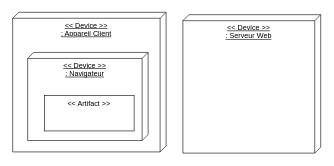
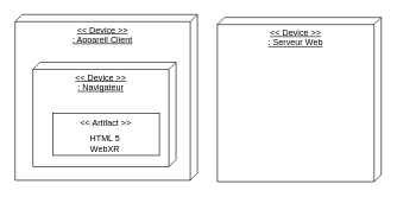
+ <mxCell id="5" value="&lt;span style=&quot;font-weight: 400;&quot;&gt;HTML 5&lt;/span&gt;&lt;div&gt;&lt;span style=&quot;font-weight: 400;&quot;&gt;WebXR&lt;/span&gt;&lt;/div&gt;" style="text;align=center;fontStyle=1;verticalAlign=middle;spacingLeft=3;spacingRight=3;strokeColor=none;rotatable=0;points=[[0,0.5],[1,0.5]];portConstraint=eastwest;html=1;" parent="1" vertex="1"><mxGeometry x="104" y="188" width="83" height="26" as="geometry" /></mxCell>
